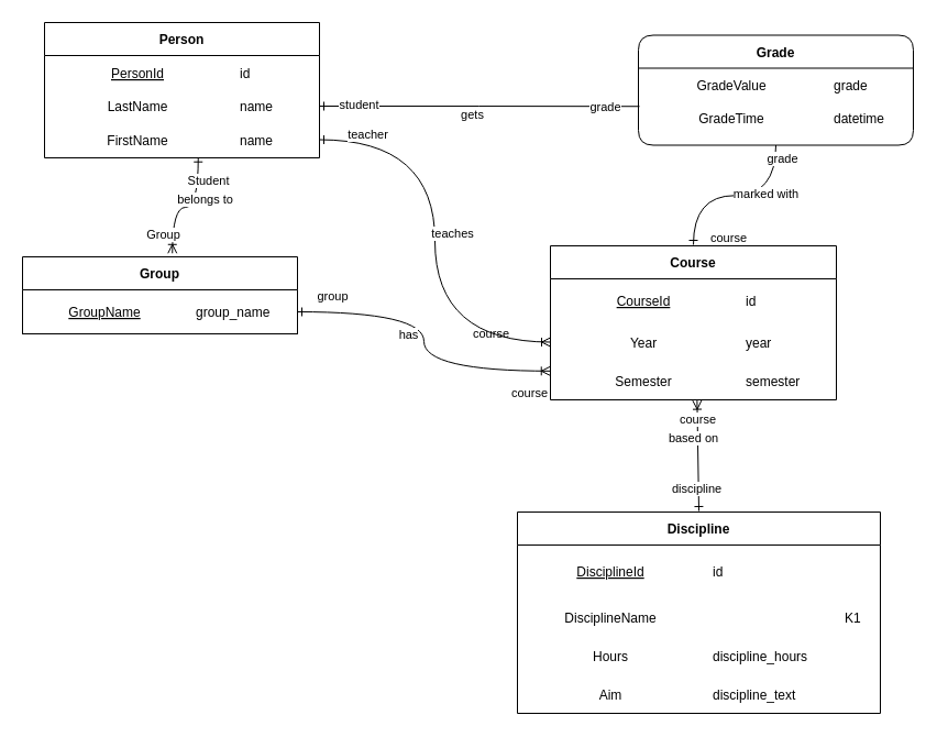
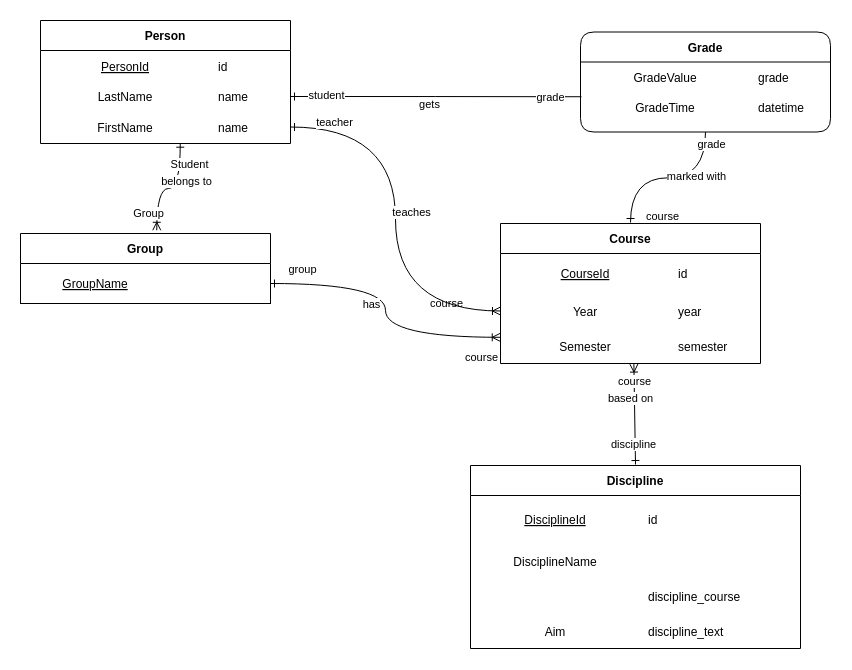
- <mxCell id="39" value="group_name" style="shape=partialRectangle;overflow=hidden;connectable=0;fillColor=none;top=0;left=0;bottom=0;right=0;align=left;spacingLeft=6;fontStyle=0;" vertex="1" parent="37"><mxGeometry x="150" width="100" height="40" as="geometry"><mxRectangle width="100" height="40" as="alternateBounds" /></mxGeometry></mxCell>
- <mxCell id="27" value="K1" style="shape=partialRectangle;overflow=hidden;connectable=0;fillColor=none;top=0;left=0;bottom=0;right=0;align=left;spacingLeft=6;perimeterSpacing=4;strokeColor=default;strokeWidth=0;" vertex="1" parent="25"><mxGeometry x="290" width="40" height="35" as="geometry"><mxRectangle width="40" height="35" as="alternateBounds" /></mxGeometry></mxCell>
- <mxCell id="29" value="Hours" style="shape=partialRectangle;overflow=hidden;connectable=0;fillColor=none;top=0;left=0;bottom=0;right=0;strokeColor=inherit;" vertex="1" parent="28"><mxGeometry width="170" height="35" as="geometry"><mxRectangle width="170" height="35" as="alternateBounds" /></mxGeometry></mxCell>
- <mxCell id="30" value="discipline_hours" style="shape=partialRectangle;overflow=hidden;connectable=0;fillColor=none;top=0;left=0;bottom=0;right=0;align=left;spacingLeft=6;perimeterSpacing=4;strokeColor=default;strokeWidth=0;" vertex="1" parent="28"><mxGeometry x="170" width="120" height="35" as="geometry"><mxRectangle width="120" height="35" as="alternateBounds" /></mxGeometry></mxCell>
+ <mxCell id="30" value="discipline_course" style="shape=partialRectangle;overflow=hidden;connectable=0;fillColor=none;top=0;left=0;bottom=0;right=0;align=left;spacingLeft=6;perimeterSpacing=4;strokeColor=default;strokeWidth=0;" vertex="1" parent="28"><mxGeometry x="170" width="120" height="35" as="geometry"><mxRectangle width="120" height="35" as="alternateBounds" /></mxGeometry></mxCell>
